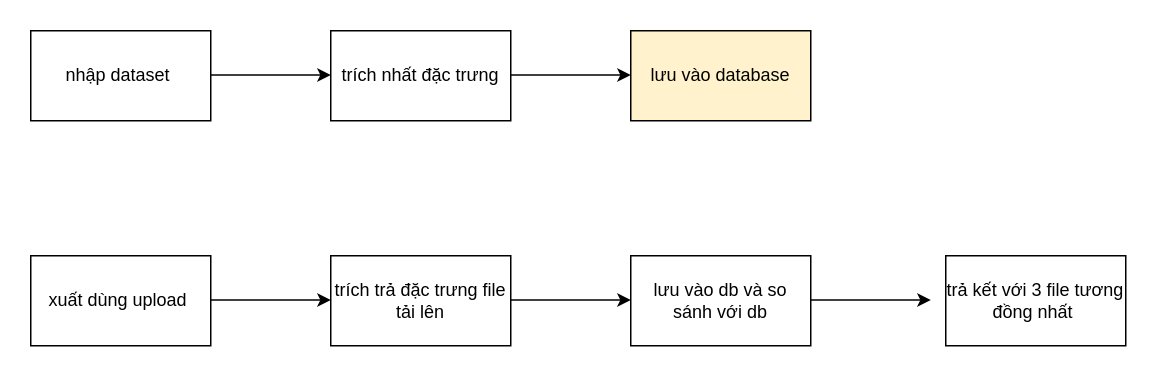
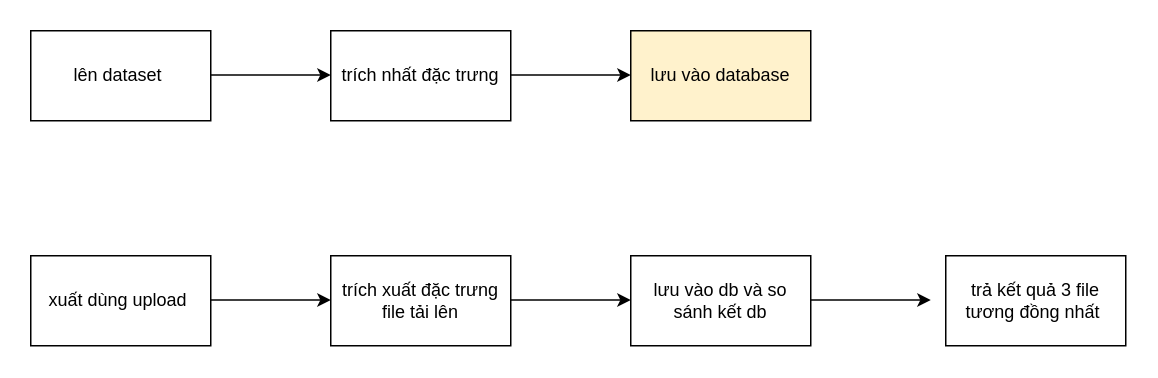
- <mxCell id="2" value="nhập dataset&amp;nbsp;" style="rounded=0;whiteSpace=wrap;html=1;" vertex="1" parent="1"><mxGeometry x="20" y="20" width="120" height="60" as="geometry" /></mxCell>
+ <mxCell id="2" value="lên dataset&amp;nbsp;" style="rounded=0;whiteSpace=wrap;html=1;" vertex="1" parent="1"><mxGeometry x="20" y="20" width="120" height="60" as="geometry" /></mxCell>
- <mxCell id="9" value="trích trả đặc trưng file tải lên" style="rounded=0;whiteSpace=wrap;html=1;" vertex="1" parent="1"><mxGeometry x="220" y="170" width="120" height="60" as="geometry" /></mxCell>
+ <mxCell id="9" value="trích xuất đặc trưng file tải lên" style="rounded=0;whiteSpace=wrap;html=1;" vertex="1" parent="1"><mxGeometry x="220" y="170" width="120" height="60" as="geometry" /></mxCell>
- <mxCell id="10" value="lưu vào db và so sánh với db" style="rounded=0;whiteSpace=wrap;html=1;" vertex="1" parent="1"><mxGeometry x="420" y="170" width="120" height="60" as="geometry" /></mxCell>
+ <mxCell id="10" value="lưu vào db và so sánh kết db" style="rounded=0;whiteSpace=wrap;html=1;" vertex="1" parent="1"><mxGeometry x="420" y="170" width="120" height="60" as="geometry" /></mxCell>
- <mxCell id="13" value="trả kết với 3 file tương đồng nhất&amp;nbsp;" style="rounded=0;whiteSpace=wrap;html=1;" vertex="1" parent="1"><mxGeometry x="630" y="170" width="120" height="60" as="geometry" /></mxCell>
+ <mxCell id="13" value="trả kết quả 3 file tương đồng nhất&amp;nbsp;" style="rounded=0;whiteSpace=wrap;html=1;" vertex="1" parent="1"><mxGeometry x="630" y="170" width="120" height="60" as="geometry" /></mxCell>
